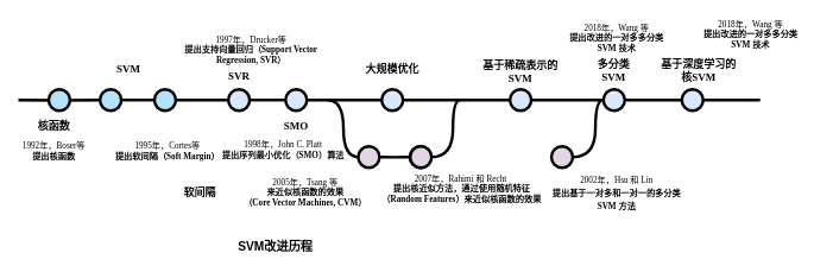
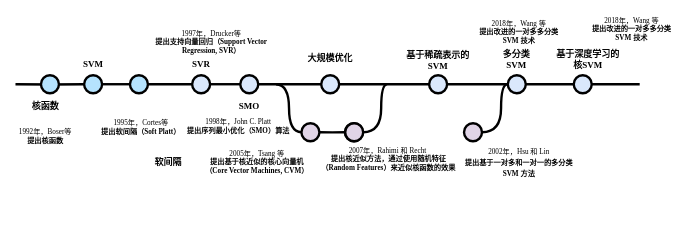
- <mxCell id="27" value="&lt;b&gt;&lt;font style=&quot;font-size: 15px;&quot; face=&quot;Comic Sans MS&quot;&gt;SVM&lt;/font&gt;&lt;/b&gt;" style="text;html=1;strokeColor=none;fillColor=none;align=center;verticalAlign=middle;whiteSpace=wrap;overflow=hidden;" vertex="1" parent="1"><mxGeometry x="140" y="80" width="80" height="30" as="geometry" /></mxCell>
+ <mxCell id="27" value="&lt;b&gt;&lt;font style=&quot;font-size: 15px;&quot; face=&quot;Comic Sans MS&quot;&gt;SVM&lt;/font&gt;&lt;/b&gt;" style="text;html=1;strokeColor=none;fillColor=none;align=center;verticalAlign=middle;whiteSpace=wrap;overflow=hidden;" vertex="1" parent="1"><mxGeometry x="115" y="90" width="80" height="30" as="geometry" /></mxCell>
- <mxCell id="17" value="&lt;font face=&quot;Comic Sans MS&quot; style=&quot;font-size: 12px;&quot;&gt;1992年，Boser等&lt;/font&gt;&lt;div style=&quot;font-size: 12px;&quot;&gt;&lt;font style=&quot;font-size: 12px;&quot;&gt;&lt;b style=&quot;&quot;&gt;&lt;font style=&quot;font-size: 12px;&quot; face=&quot;VfBDLkHfYIIjhc6IjsIw&quot;&gt;提出核函数&lt;/font&gt;&lt;/b&gt;&lt;br&gt;&lt;/font&gt;&lt;/div&gt;" style="text;html=1;strokeColor=none;fillColor=none;align=center;verticalAlign=middle;whiteSpace=wrap;overflow=hidden;fontSize=14;" vertex="1" parent="1"><mxGeometry x="20" y="190" width="110" height="40" as="geometry" /></mxCell>
+ <mxCell id="17" value="&lt;font face=&quot;Comic Sans MS&quot; style=&quot;font-size: 12px;&quot;&gt;1992年，Boser等&lt;/font&gt;&lt;div style=&quot;font-size: 12px;&quot;&gt;&lt;font style=&quot;font-size: 12px;&quot;&gt;&lt;b style=&quot;&quot;&gt;&lt;font style=&quot;font-size: 12px;&quot; face=&quot;VfBDLkHfYIIjhc6IjsIw&quot;&gt;提出核函数&lt;/font&gt;&lt;/b&gt;&lt;br&gt;&lt;/font&gt;&lt;/div&gt;" style="text;html=1;strokeColor=none;fillColor=none;align=center;verticalAlign=middle;whiteSpace=wrap;overflow=hidden;fontSize=14;" vertex="1" parent="1"><mxGeometry x="20" y="205" width="110" height="40" as="geometry" /></mxCell>
- <mxCell id="20" value="&lt;font style=&quot;font-size: 12px;&quot; face=&quot;Comic Sans MS&quot;&gt;&lt;font style=&quot;font-size: 12px;&quot;&gt;1&lt;/font&gt;&lt;font style=&quot;font-size: 12px;&quot;&gt;&lt;font style=&quot;font-size: 12px;&quot;&gt;995年，&lt;/font&gt;Cortes等&lt;/font&gt;&lt;/font&gt;&lt;div style=&quot;font-size: 12px;&quot;&gt;&lt;font style=&quot;font-size: 12px;&quot; face=&quot;Comic Sans MS&quot;&gt;&lt;b style=&quot;&quot;&gt;提出软间隔（Soft Margin）&lt;/b&gt;&lt;/font&gt;&lt;/div&gt;" style="text;html=1;strokeColor=none;fillColor=none;align=center;verticalAlign=middle;whiteSpace=wrap;overflow=hidden;fontSize=14;" vertex="1" parent="1"><mxGeometry x="150.32" y="190" width="169.37" height="40" as="geometry" /></mxCell>
+ <mxCell id="20" value="&lt;font style=&quot;font-size: 12px;&quot; face=&quot;Comic Sans MS&quot;&gt;&lt;font style=&quot;font-size: 12px;&quot;&gt;1&lt;/font&gt;&lt;font style=&quot;font-size: 12px;&quot;&gt;&lt;font style=&quot;font-size: 12px;&quot;&gt;995年，&lt;/font&gt;Cortes等&lt;/font&gt;&lt;/font&gt;&lt;div style=&quot;font-size: 12px;&quot;&gt;&lt;font style=&quot;font-size: 12px;&quot; face=&quot;Comic Sans MS&quot;&gt;&lt;b style=&quot;&quot;&gt;提出软间隔（Soft Platt）&lt;/b&gt;&lt;/font&gt;&lt;/div&gt;" style="text;html=1;strokeColor=none;fillColor=none;align=center;verticalAlign=middle;whiteSpace=wrap;overflow=hidden;fontSize=14;" vertex="1" parent="1"><mxGeometry x="150.32" y="190" width="169.37" height="40" as="geometry" /></mxCell>
- <mxCell id="24" value="&lt;div style=&quot;font-size: 12px;&quot;&gt;&lt;font style=&quot;font-size: 12px;&quot; face=&quot;Comic Sans MS&quot;&gt;2005年，Tsang 等&lt;/font&gt;&lt;/div&gt;&lt;div style=&quot;font-size: 12px;&quot;&gt;&lt;font style=&quot;font-size: 12px;&quot; face=&quot;SKs4bAwldvVuLhRpTwpn&quot;&gt;&lt;b style=&quot;&quot;&gt;来近似核函数的效果&lt;/b&gt;&lt;/font&gt;&lt;/div&gt;&lt;div style=&quot;font-size: 12px;&quot;&gt;&lt;font style=&quot;font-size: 12px;&quot; face=&quot;SKs4bAwldvVuLhRpTwpn&quot;&gt;&lt;b style=&quot;&quot;&gt;（Core Vector Machines, CVM）&lt;/b&gt;&lt;/font&gt;&lt;/div&gt;" style="text;html=1;strokeColor=none;fillColor=none;align=center;verticalAlign=middle;whiteSpace=wrap;overflow=hidden;fontSize=14;" vertex="1" parent="1"><mxGeometry x="327.5" y="240" width="200" height="60" as="geometry" /></mxCell>
+ <mxCell id="24" value="&lt;div style=&quot;font-size: 12px;&quot;&gt;&lt;font style=&quot;font-size: 12px;&quot; face=&quot;Comic Sans MS&quot;&gt;2005年，Tsang 等&lt;/font&gt;&lt;/div&gt;&lt;div style=&quot;font-size: 12px;&quot;&gt;&lt;font style=&quot;font-size: 12px;&quot; face=&quot;SKs4bAwldvVuLhRpTwpn&quot;&gt;&lt;b style=&quot;&quot;&gt;提出基于核近似的核心向量机&lt;/b&gt;&lt;/font&gt;&lt;/div&gt;&lt;div style=&quot;font-size: 12px;&quot;&gt;&lt;font style=&quot;font-size: 12px;&quot; face=&quot;SKs4bAwldvVuLhRpTwpn&quot;&gt;&lt;b style=&quot;&quot;&gt;（Core Vector Machines, CVM）&lt;/b&gt;&lt;/font&gt;&lt;/div&gt;" style="text;html=1;strokeColor=none;fillColor=none;align=center;verticalAlign=middle;whiteSpace=wrap;overflow=hidden;fontSize=14;" vertex="1" parent="1"><mxGeometry x="327.5" y="240" width="200" height="60" as="geometry" /></mxCell>
- <mxCell id="2" value="SVM改进历程" style="text;whiteSpace=wrap;html=1;fontStyle=1;fontSize=17;align=center;" parent="1" vertex="1"><mxGeometry x="115" y="330" width="542.25" height="30" as="geometry" /></mxCell>
